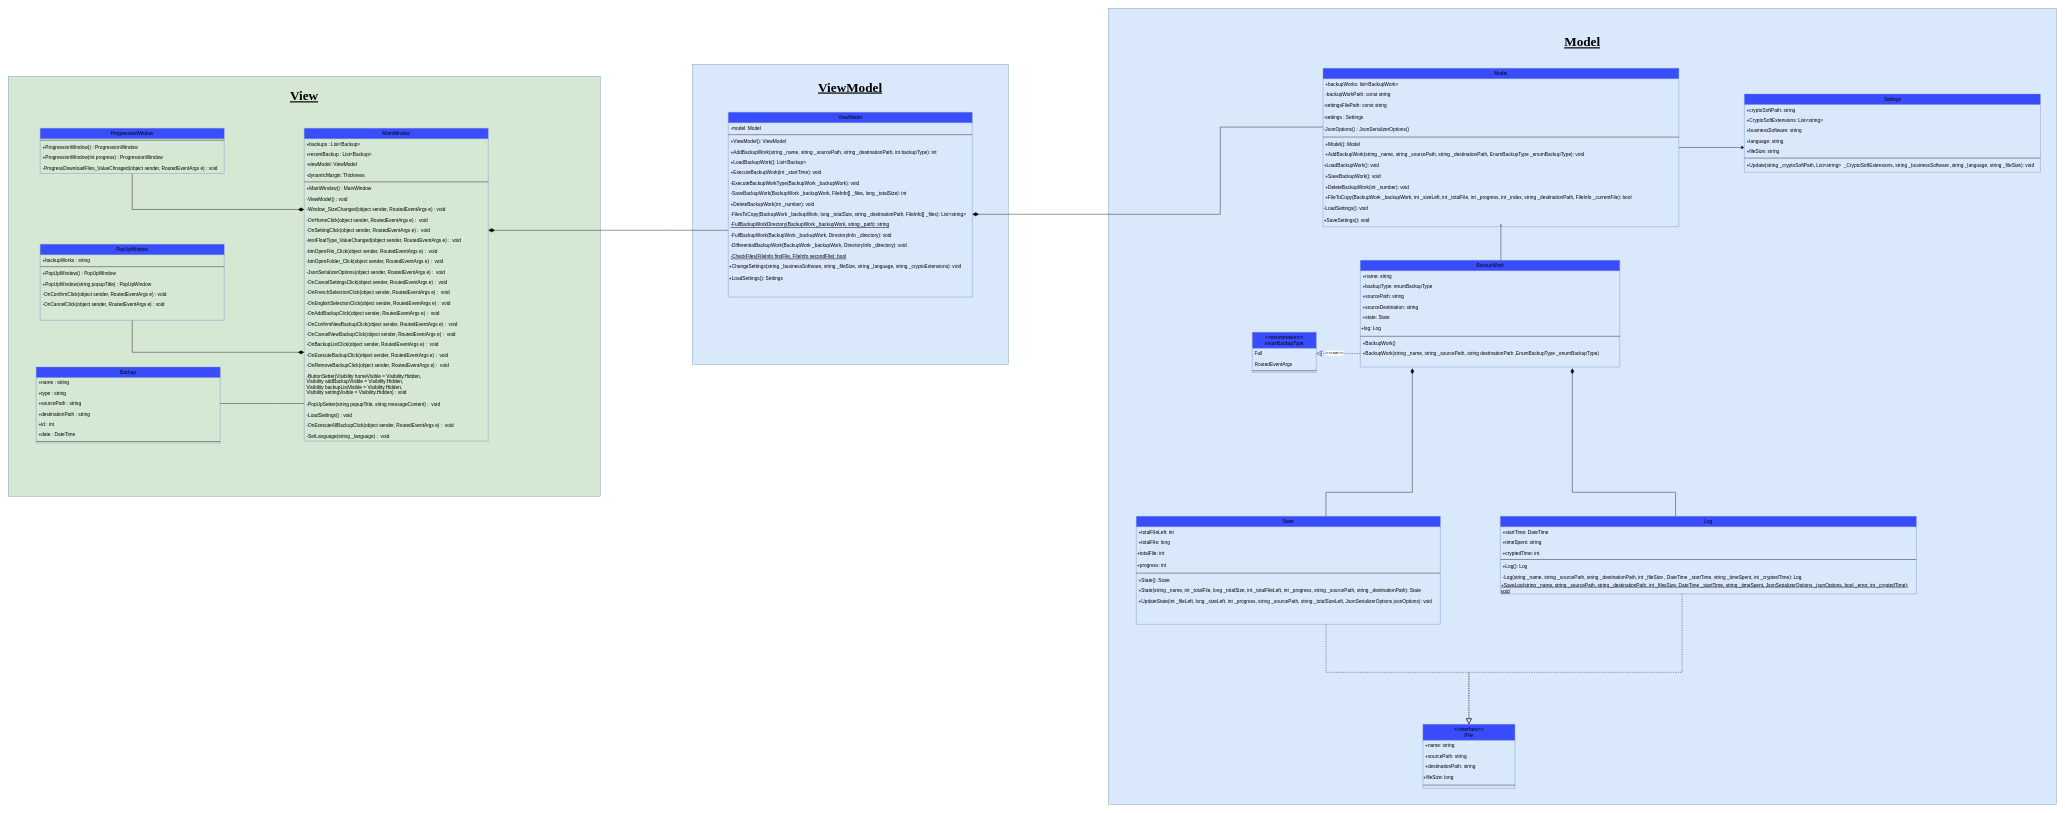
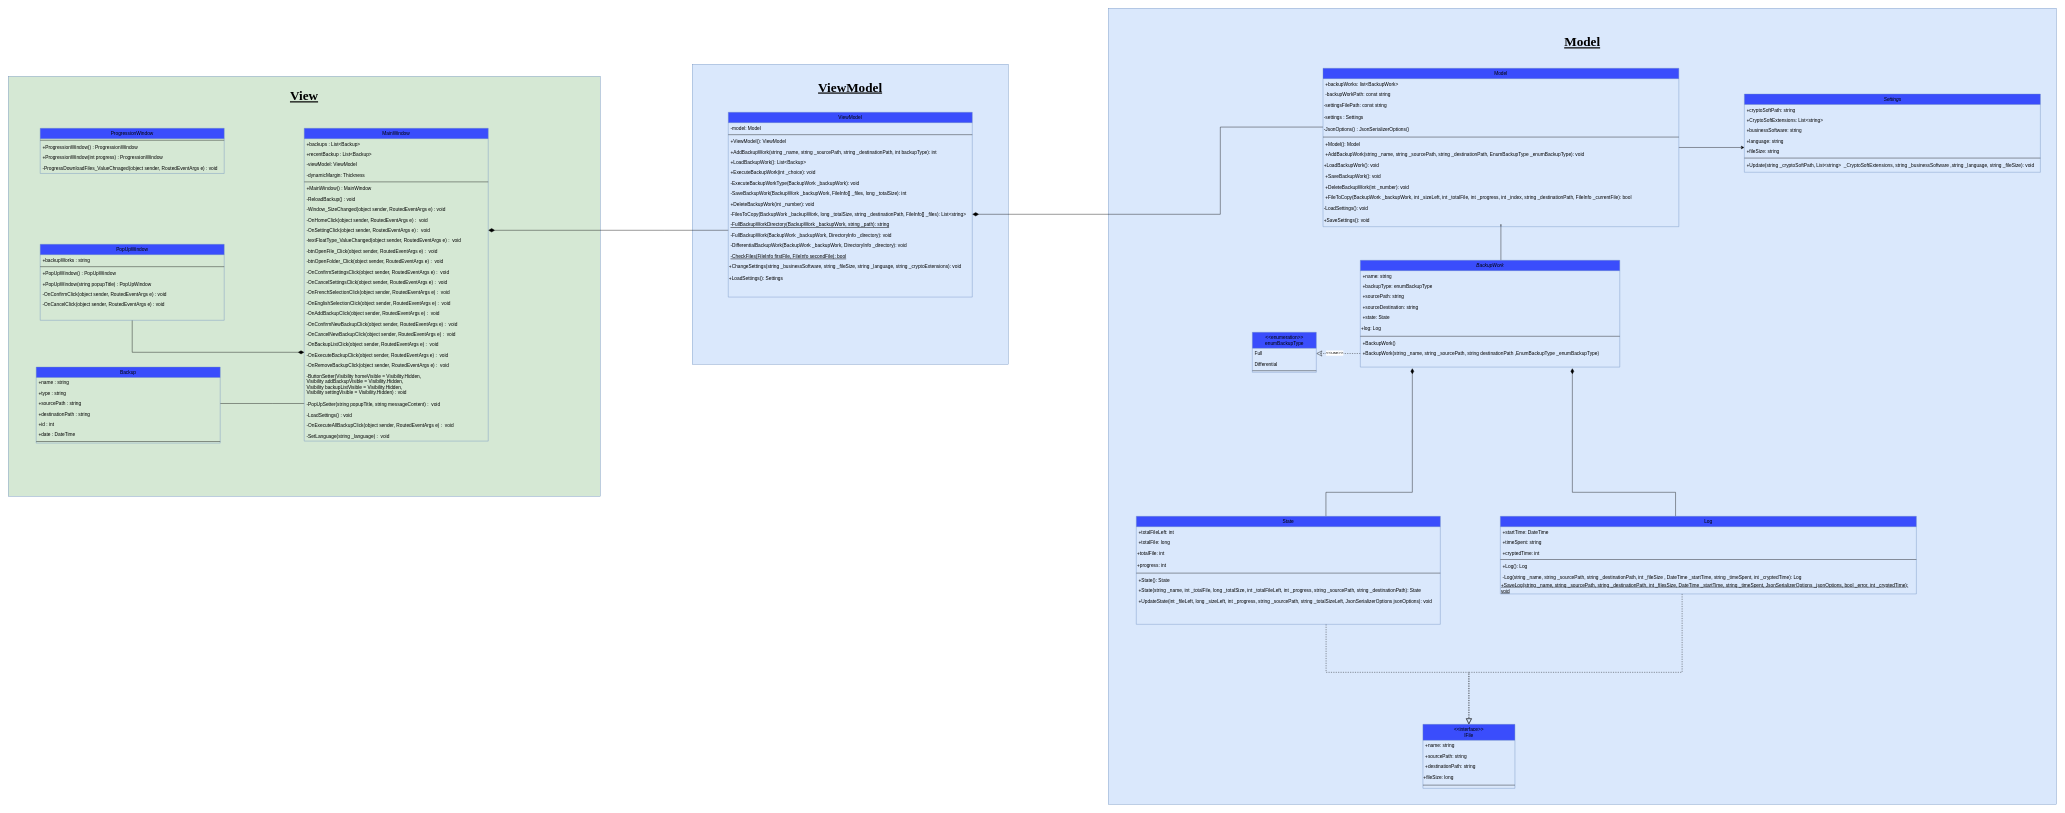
- <mxCell id="11" value="+ExecuteBackupWork(int _startTime): void" style="text;align=left;verticalAlign=top;spacingLeft=4;spacingRight=4;overflow=hidden;rotatable=0;points=[[0,0.5],[1,0.5]];portConstraint=eastwest;" parent="5" vertex="1"><mxGeometry y="138" width="610" height="26" as="geometry" /></mxCell>
+ <mxCell id="11" value="+ExecuteBackupWork(int _choice): void" style="text;align=left;verticalAlign=top;spacingLeft=4;spacingRight=4;overflow=hidden;rotatable=0;points=[[0,0.5],[1,0.5]];portConstraint=eastwest;" parent="5" vertex="1"><mxGeometry y="138" width="610" height="26" as="geometry" /></mxCell>
- <mxCell id="92" value="-ViewModel() : void" style="text;align=left;verticalAlign=top;spacingLeft=4;spacingRight=4;overflow=hidden;rotatable=0;points=[[0,0.5],[1,0.5]];portConstraint=eastwest;fontStyle=0" vertex="1" parent="85"><mxGeometry y="164" width="460" height="26" as="geometry" /></mxCell>
+ <mxCell id="92" value="-ReloadBackup() : void" style="text;align=left;verticalAlign=top;spacingLeft=4;spacingRight=4;overflow=hidden;rotatable=0;points=[[0,0.5],[1,0.5]];portConstraint=eastwest;fontStyle=0" vertex="1" parent="85"><mxGeometry y="164" width="460" height="26" as="geometry" /></mxCell>
- <mxCell id="122" style="edgeStyle=orthogonalEdgeStyle;rounded=0;orthogonalLoop=1;jettySize=auto;html=1;entryX=0;entryY=0.5;entryDx=0;entryDy=0;fontColor=#000000;endArrow=diamondThin;endFill=1;startSize=13;endSize=13;" parent="1" source="123" target="93" edge="1"><mxGeometry relative="1" as="geometry"><Array as="points"><mxPoint x="330" y="523" /></Array></mxGeometry></mxCell>
- <mxCell id="99" value="-JsonSerializerOptions(object sender, RoutedEventArgs e) :  void" style="text;align=left;verticalAlign=top;spacingLeft=4;spacingRight=4;overflow=hidden;rotatable=0;points=[[0,0.5],[1,0.5]];portConstraint=eastwest;fontStyle=0" vertex="1" parent="85"><mxGeometry y="346" width="460" height="26" as="geometry" /></mxCell>
+ <mxCell id="99" value="-OnConfirmSettingsClick(object sender, RoutedEventArgs e) :  void" style="text;align=left;verticalAlign=top;spacingLeft=4;spacingRight=4;overflow=hidden;rotatable=0;points=[[0,0.5],[1,0.5]];portConstraint=eastwest;fontStyle=0" vertex="1" parent="85"><mxGeometry y="346" width="460" height="26" as="geometry" /></mxCell>
- <mxCell id="55" value="RoutedEventArgs" style="text;align=left;verticalAlign=top;spacingLeft=4;spacingRight=4;overflow=hidden;rotatable=0;points=[[0,0.5],[1,0.5]];portConstraint=eastwest;html=1;" parent="53" vertex="1"><mxGeometry y="66" width="160" height="26" as="geometry" /></mxCell>
+ <mxCell id="55" value="Differential" style="text;align=left;verticalAlign=top;spacingLeft=4;spacingRight=4;overflow=hidden;rotatable=0;points=[[0,0.5],[1,0.5]];portConstraint=eastwest;html=1;" parent="53" vertex="1"><mxGeometry y="66" width="160" height="26" as="geometry" /></mxCell>
